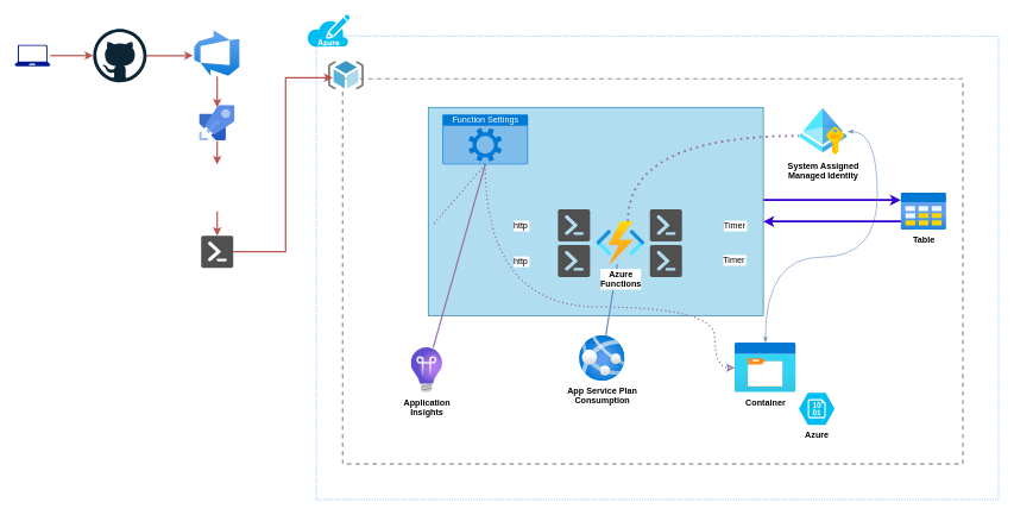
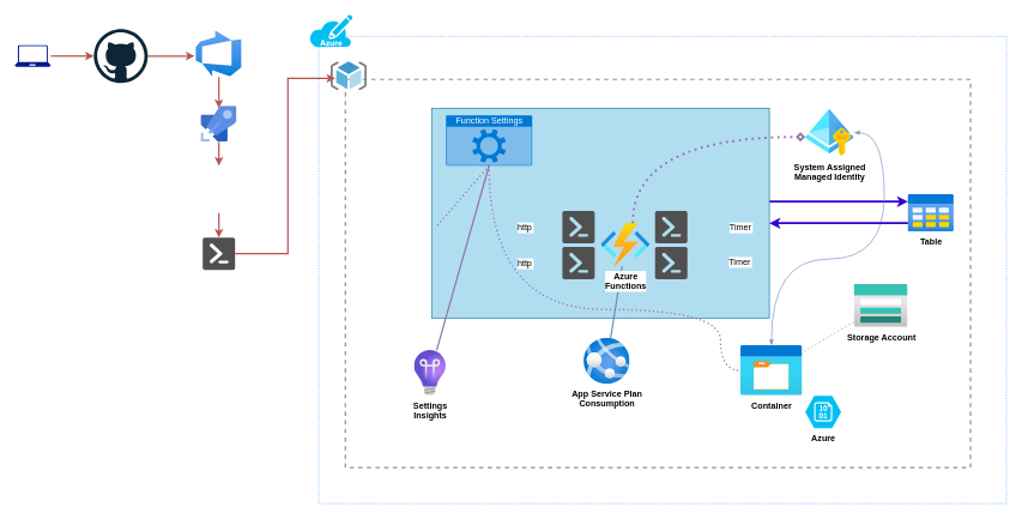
- <mxCell id="40" style="edgeStyle=orthogonalEdgeStyle;rounded=0;orthogonalLoop=1;jettySize=auto;html=1;strokeWidth=3;curved=1;fillColor=#e1d5e7;strokeColor=#9673a6;dashed=1;endArrow=none;endFill=0;startArrow=none;startFill=0;dashPattern=1 2;" parent="1" source="28" target="25" edge="1"><mxGeometry x="443" y="80" as="geometry"><Array as="points"><mxPoint x="880" y="190" /></Array></mxGeometry></mxCell>
+ <mxCell id="40" style="edgeStyle=orthogonalEdgeStyle;rounded=0;orthogonalLoop=1;jettySize=auto;html=1;strokeWidth=3;curved=1;fillColor=#e1d5e7;strokeColor=#9673a6;dashed=1;endArrow=diamond;endFill=0;startArrow=none;startFill=0;dashPattern=1 2;" parent="1" source="28" target="25" edge="1"><mxGeometry x="443" y="80" as="geometry"><Array as="points"><mxPoint x="880" y="190" /></Array></mxGeometry></mxCell>
+ <mxCell id="44" value="&lt;b&gt;Storage Account&lt;/b&gt;" style="aspect=fixed;html=1;points=[];align=center;image;fontSize=12;image=img/lib/azure2/storage/Storage_Accounts.svg;" parent="1" vertex="1"><mxGeometry x="1188" y="395" width="75" height="60" as="geometry" /></mxCell>
+ <mxCell id="23" style="edgeStyle=none;rounded=0;orthogonalLoop=1;jettySize=auto;html=1;startArrow=none;startFill=0;endArrow=none;endFill=0;strokeWidth=1;dashed=1;fillColor=#d5e8d4;strokeColor=#82b366;" parent="1" source="44" target="34" edge="1"><mxGeometry x="443" y="80" as="geometry" /></mxCell>
- <mxCell id="32" style="edgeStyle=orthogonalEdgeStyle;rounded=0;orthogonalLoop=1;jettySize=auto;html=1;dashed=1;dashPattern=1 2;startArrow=none;startFill=0;endArrow=classic;endFill=0;strokeWidth=2;curved=1;fillColor=#e1d5e7;strokeColor=#9673a6;" parent="1" source="33" target="34" edge="1"><mxGeometry x="443" y="80" as="geometry"><Array as="points"><mxPoint x="680" y="430" /><mxPoint x="1002" y="430" /><mxPoint x="1002" y="515" /></Array></mxGeometry></mxCell>
+ <mxCell id="32" style="edgeStyle=orthogonalEdgeStyle;rounded=0;orthogonalLoop=1;jettySize=auto;html=1;dashed=1;dashPattern=1 2;startArrow=none;startFill=0;endArrow=none;endFill=0;strokeWidth=2;curved=1;fillColor=#e1d5e7;strokeColor=#9673a6;" parent="1" source="33" target="34" edge="1"><mxGeometry x="443" y="80" as="geometry"><Array as="points"><mxPoint x="680" y="430" /><mxPoint x="1002" y="430" /><mxPoint x="1002" y="515" /></Array></mxGeometry></mxCell>
- <mxCell id="29" value="&lt;div&gt;&lt;b&gt;Application&lt;/b&gt;&lt;/div&gt;&lt;div&gt;&lt;b&gt;Insights&lt;/b&gt;&lt;/div&gt;" style="aspect=fixed;html=1;points=[];align=center;image;fontSize=12;image=img/lib/azure2/devops/Application_Insights.svg;" parent="1" vertex="1"><mxGeometry x="576" y="487" width="44" height="63" as="geometry" /></mxCell>
+ <mxCell id="29" value="&lt;div&gt;&lt;b&gt;Settings&lt;/b&gt;&lt;/div&gt;&lt;div&gt;&lt;b&gt;Insights&lt;/b&gt;&lt;/div&gt;" style="aspect=fixed;html=1;points=[];align=center;image;fontSize=12;image=img/lib/azure2/devops/Application_Insights.svg;" parent="1" vertex="1"><mxGeometry x="576" y="487" width="44" height="63" as="geometry" /></mxCell>
